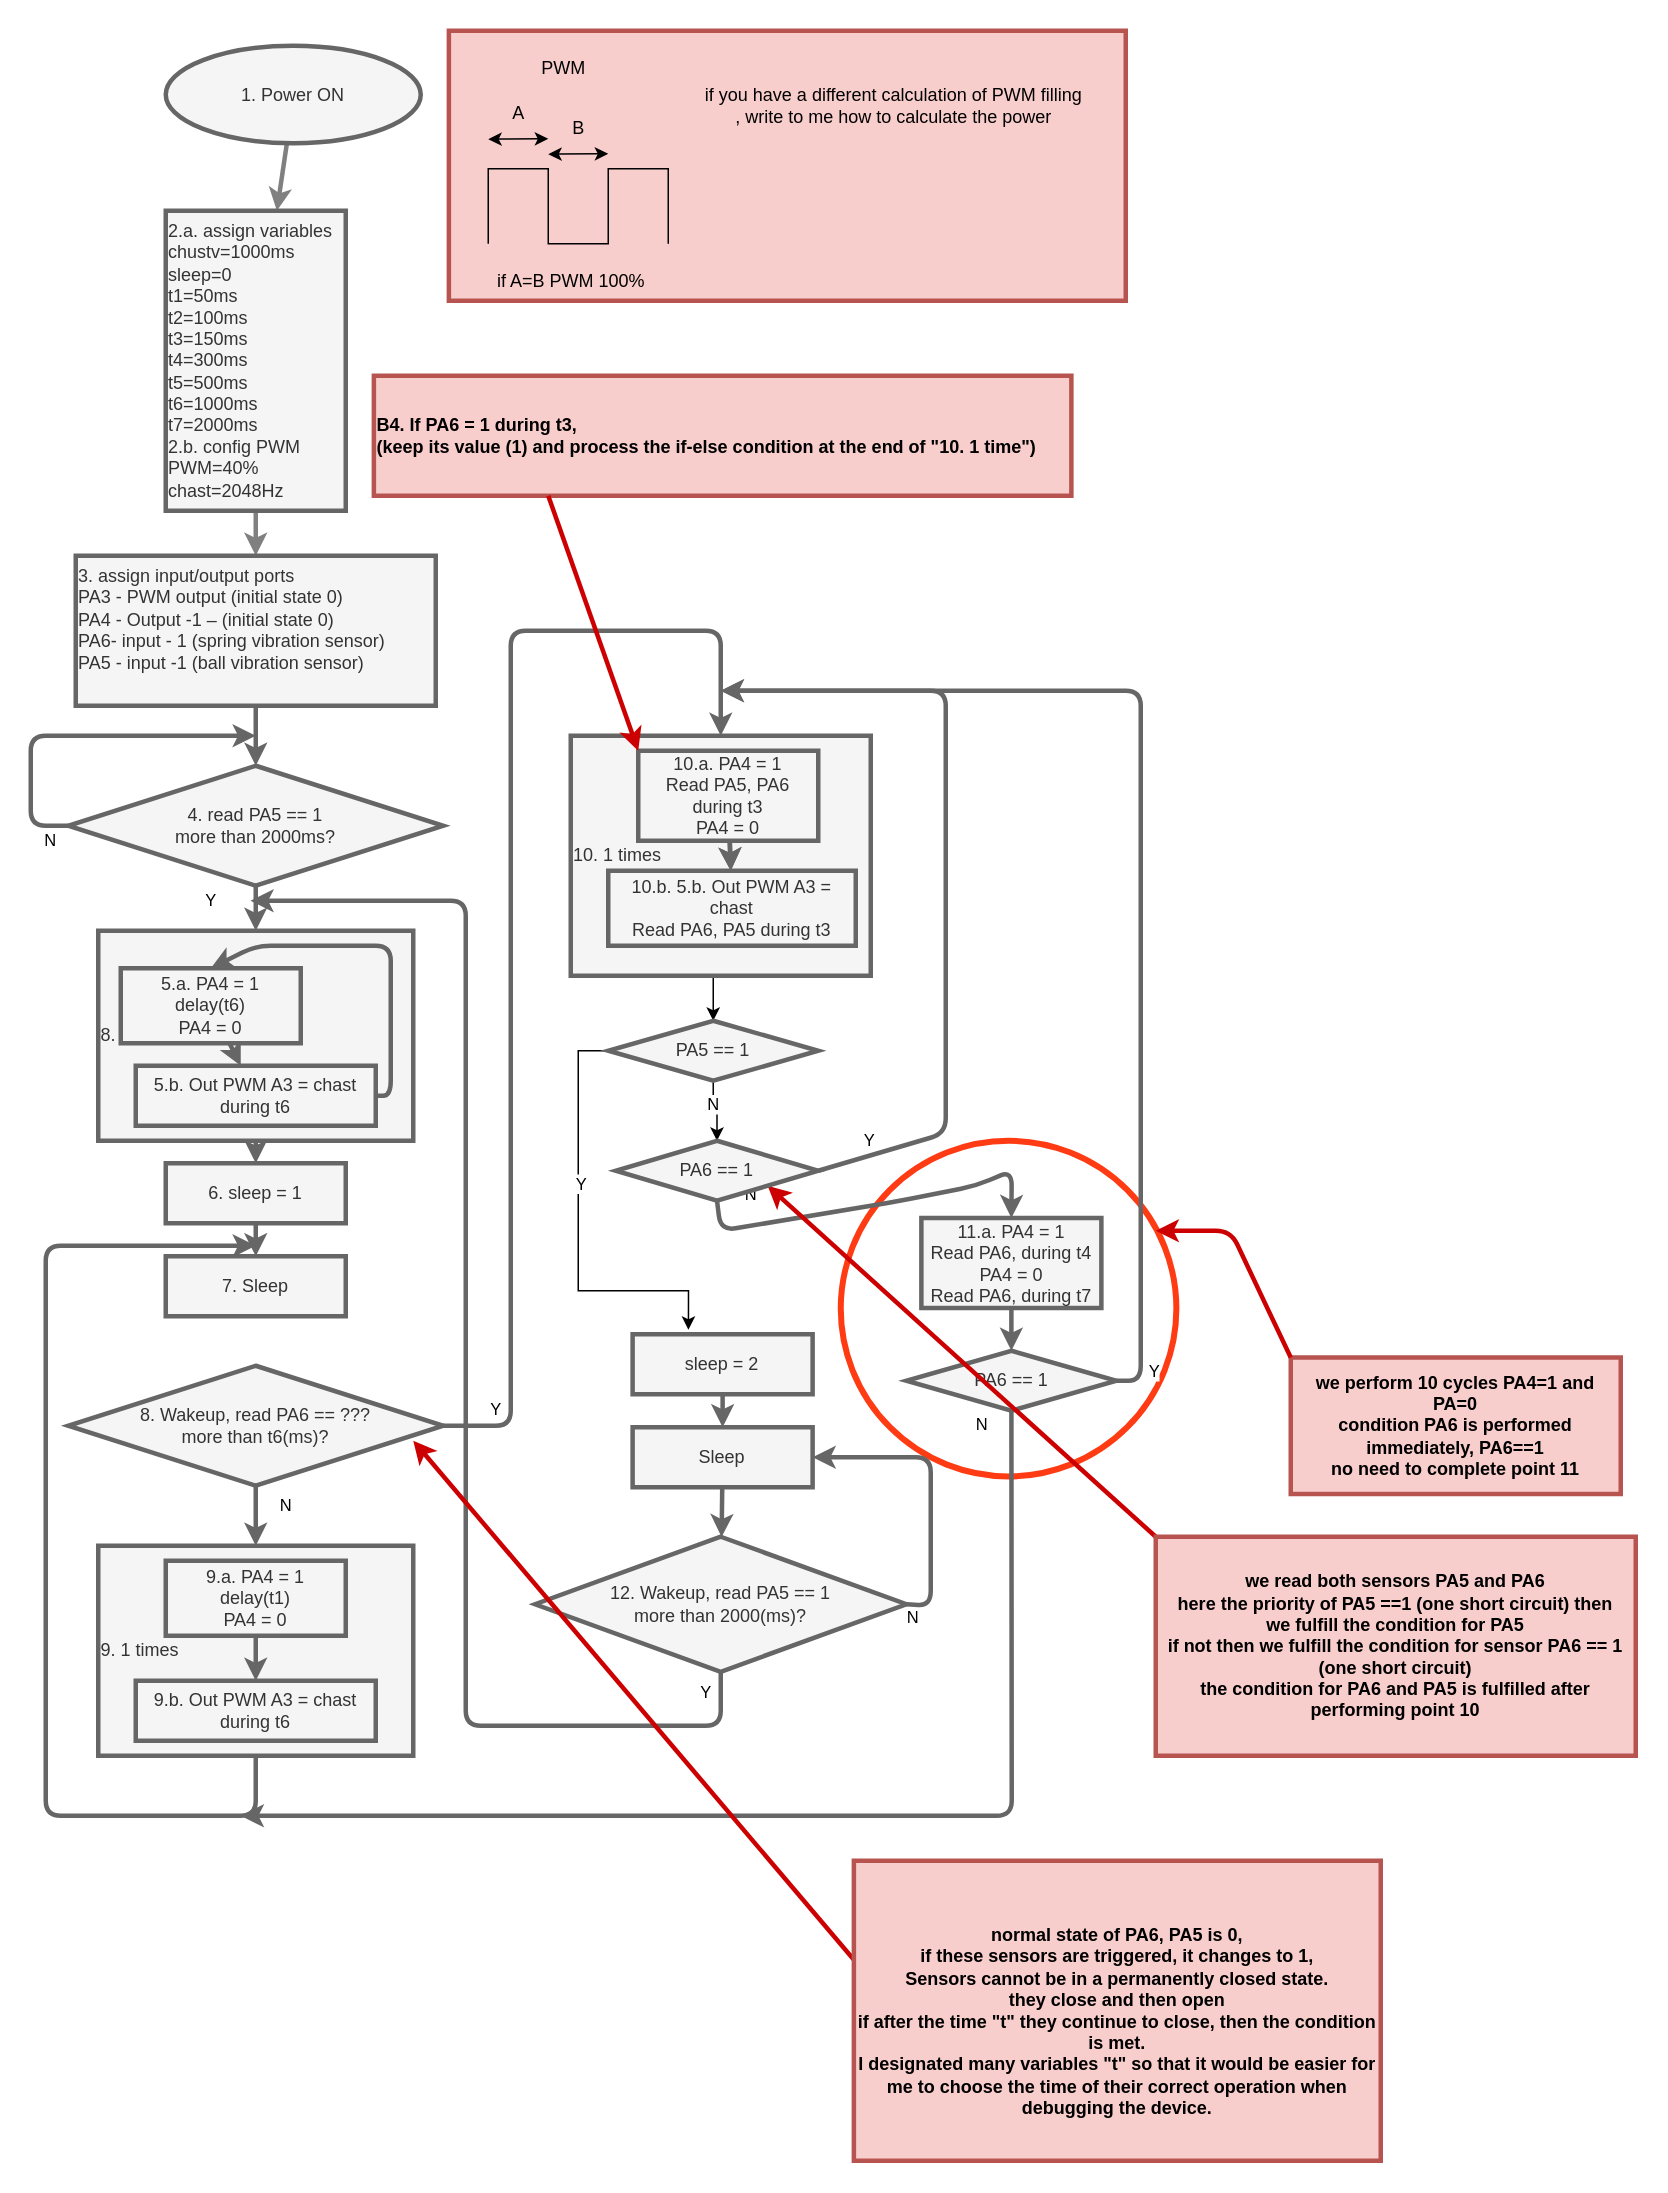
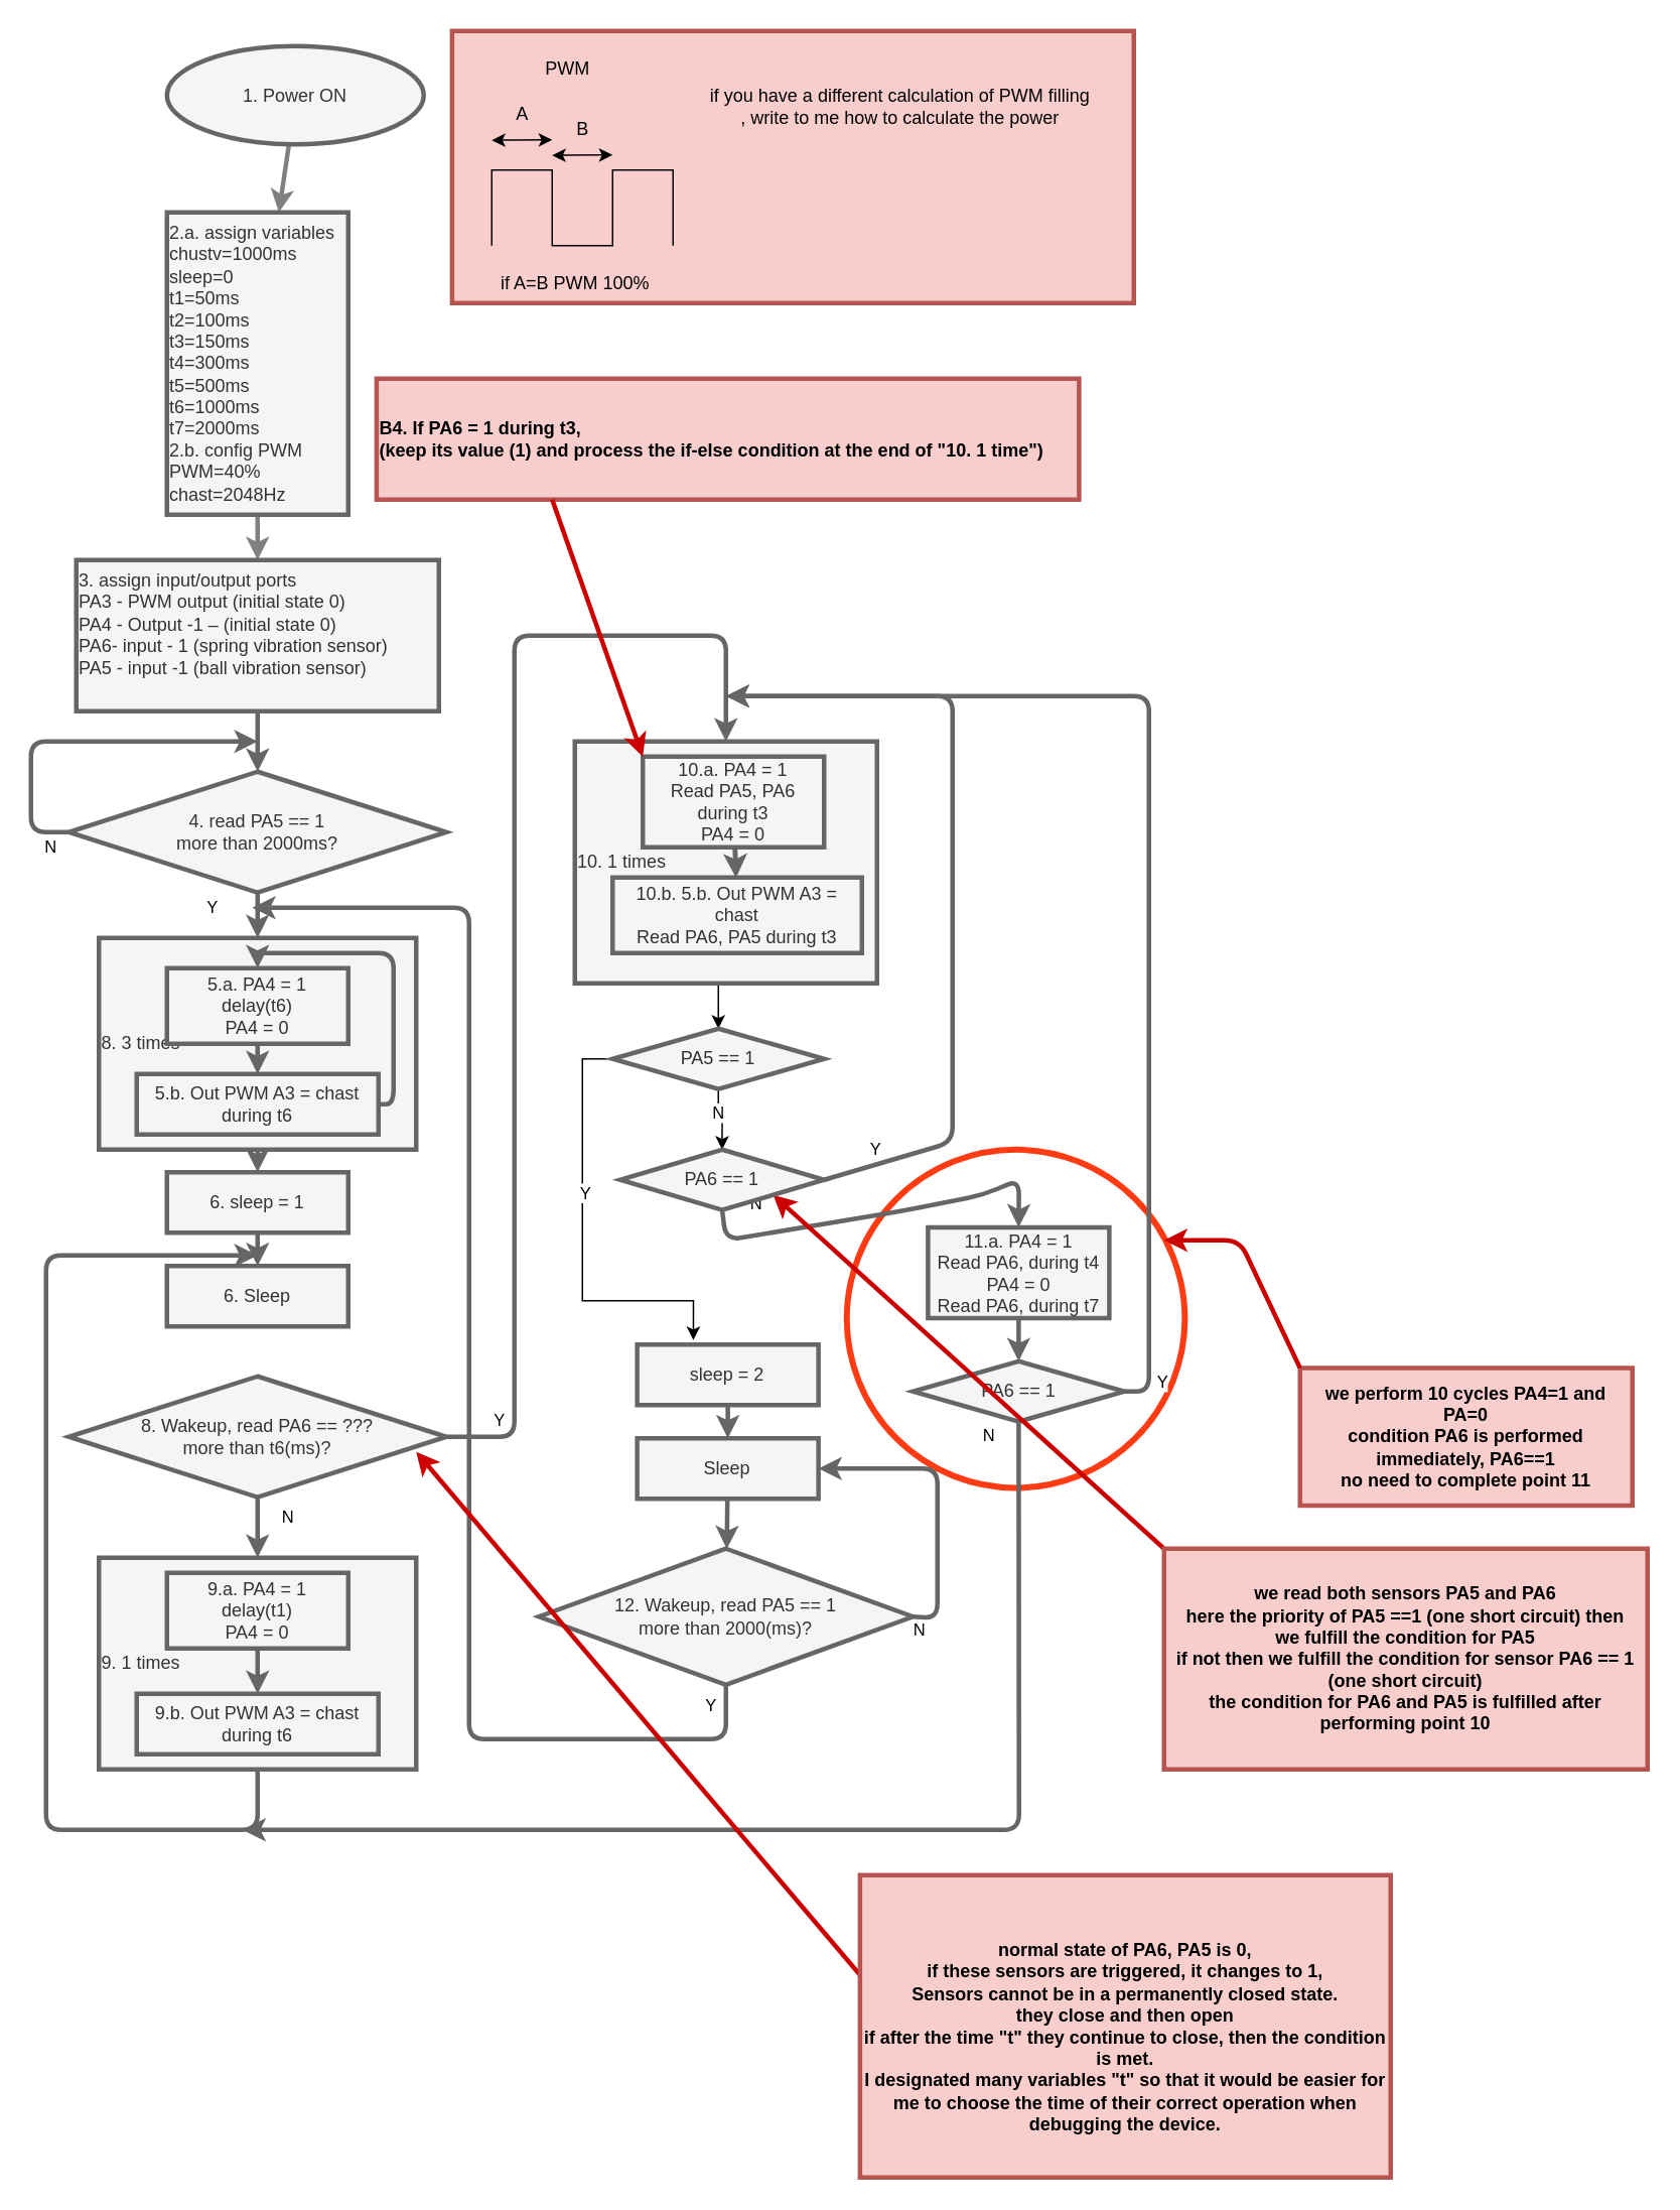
- <mxCell id="14" value="5.a. PA4 = 1&lt;br&gt;delay(t6)&lt;br&gt;PA4 = 0" style="whiteSpace=wrap;html=1;fillColor=#f5f5f5;fontColor=#333333;strokeColor=#666666;strokeWidth=3;" parent="1" vertex="1"><mxGeometry x="80" y="645" width="120" height="50" as="geometry" /></mxCell>
+ <mxCell id="14" value="5.a. PA4 = 1&lt;br&gt;delay(t6)&lt;br&gt;PA4 = 0" style="whiteSpace=wrap;html=1;fillColor=#f5f5f5;fontColor=#333333;strokeColor=#666666;strokeWidth=3;" parent="1" vertex="1"><mxGeometry x="110" y="640" width="120" height="50" as="geometry" /></mxCell>
- <mxCell id="17" value="7. Sleep" style="whiteSpace=wrap;html=1;fillColor=#f5f5f5;fontColor=#333333;strokeColor=#666666;strokeWidth=3;" parent="1" vertex="1"><mxGeometry x="110" y="837" width="120" height="40" as="geometry" /></mxCell>
+ <mxCell id="17" value="6. Sleep" style="whiteSpace=wrap;html=1;fillColor=#f5f5f5;fontColor=#333333;strokeColor=#666666;strokeWidth=3;" parent="1" vertex="1"><mxGeometry x="110" y="837" width="120" height="40" as="geometry" /></mxCell>
